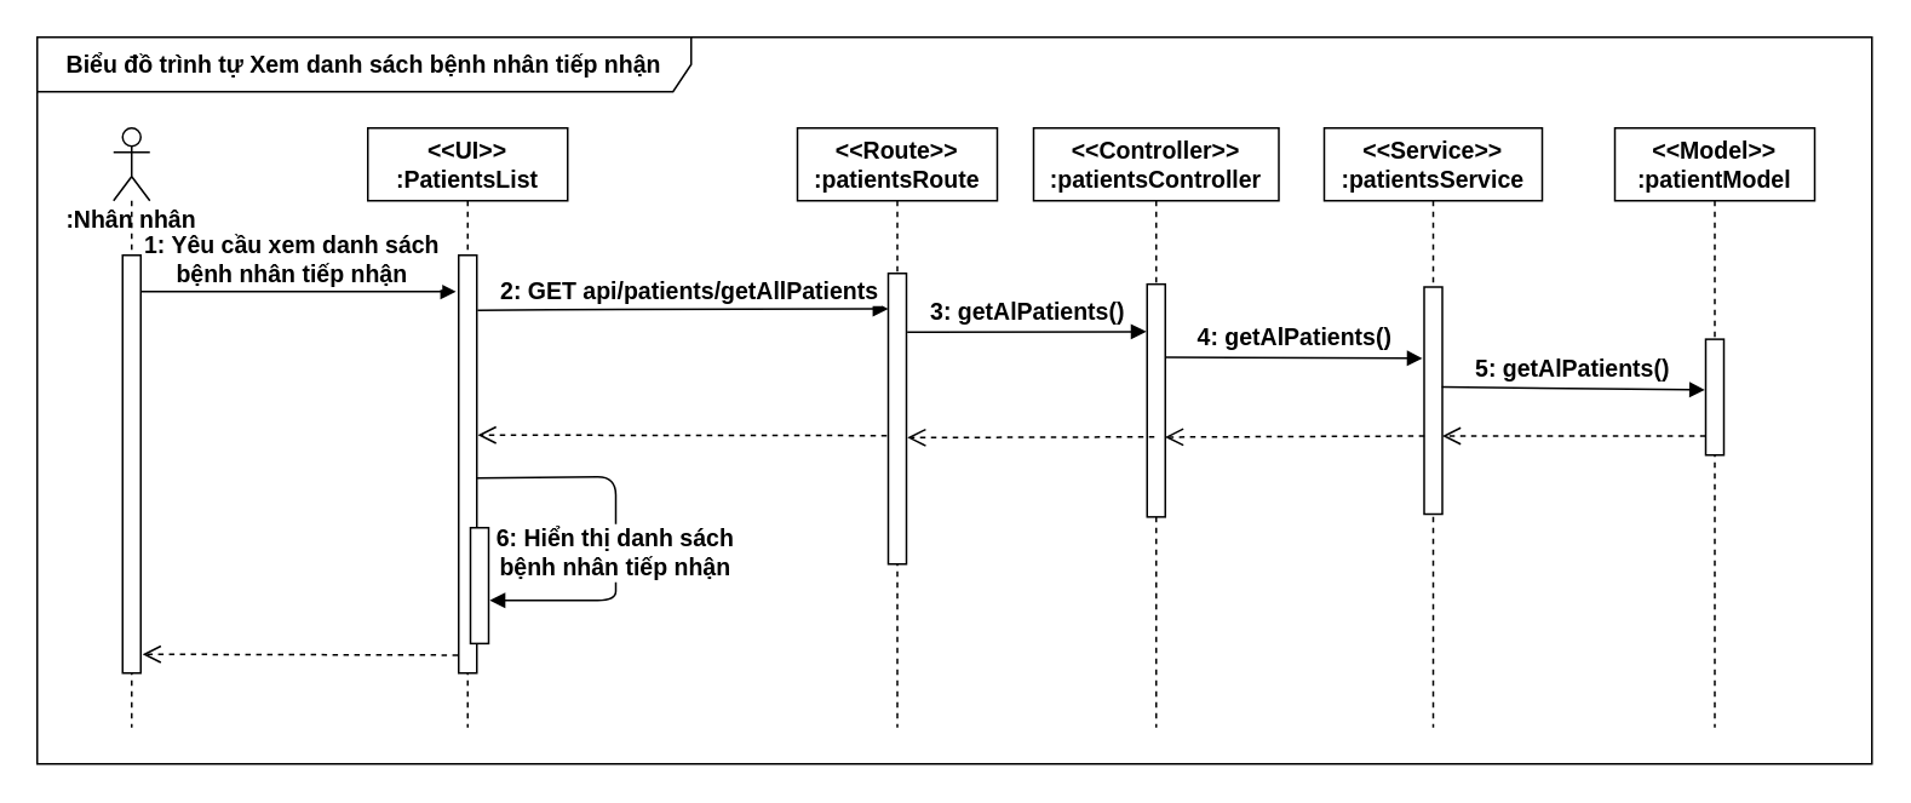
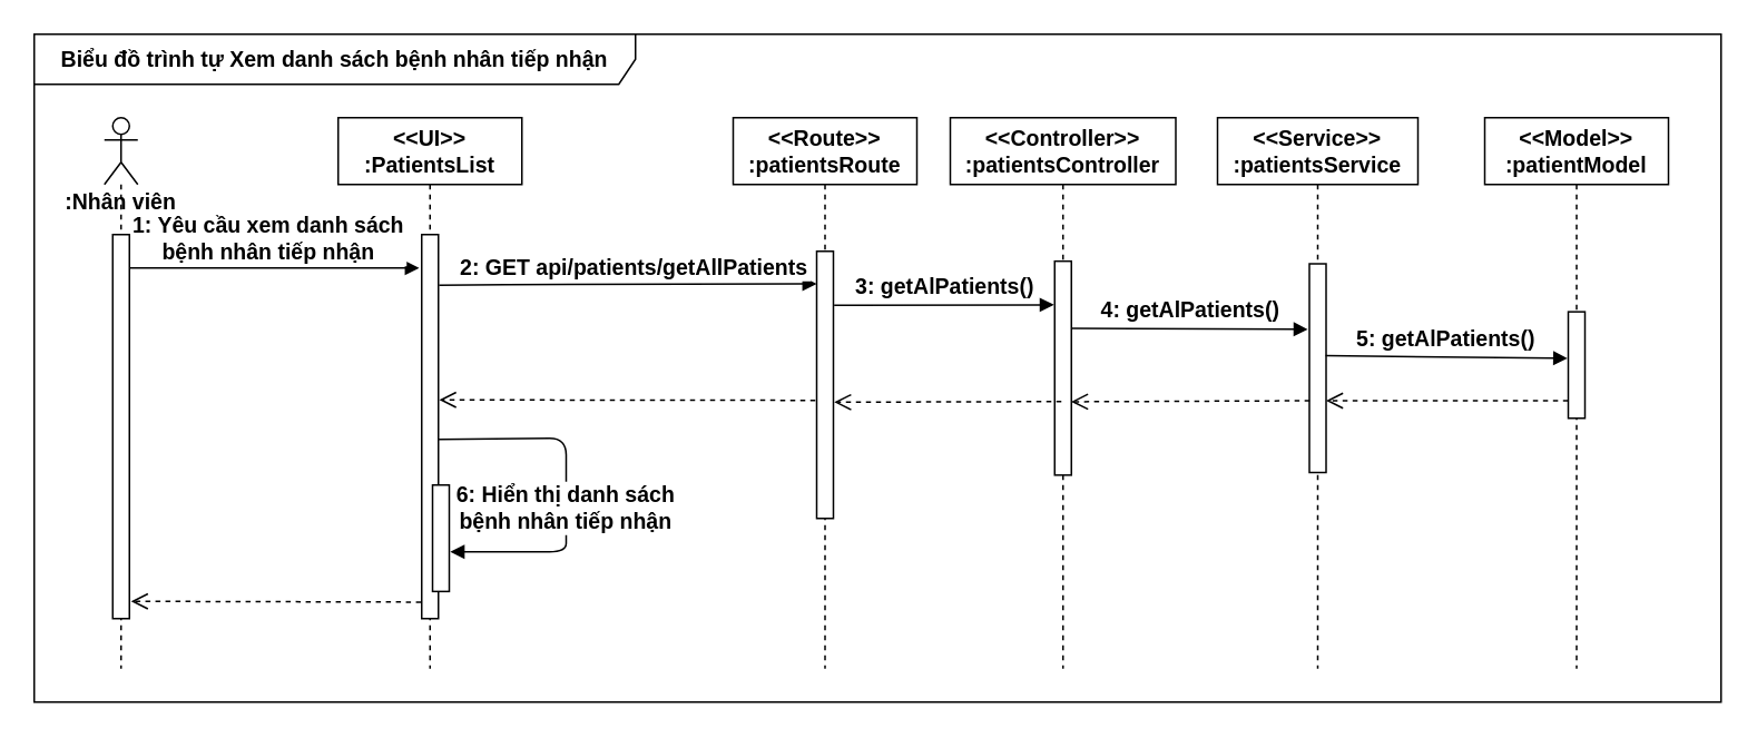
- <mxCell id="14" value=":Nhân nhân" style="text;html=1;strokeColor=none;fillColor=none;align=center;verticalAlign=middle;whiteSpace=wrap;rounded=0;fontSize=13;fontStyle=1" parent="1" vertex="1"><mxGeometry x="30" y="110" width="84" height="20" as="geometry" /></mxCell>
+ <mxCell id="14" value=":Nhân viên" style="text;html=1;strokeColor=none;fillColor=none;align=center;verticalAlign=middle;whiteSpace=wrap;rounded=0;fontSize=13;fontStyle=1" parent="1" vertex="1"><mxGeometry x="30" y="110" width="84" height="20" as="geometry" /></mxCell>
